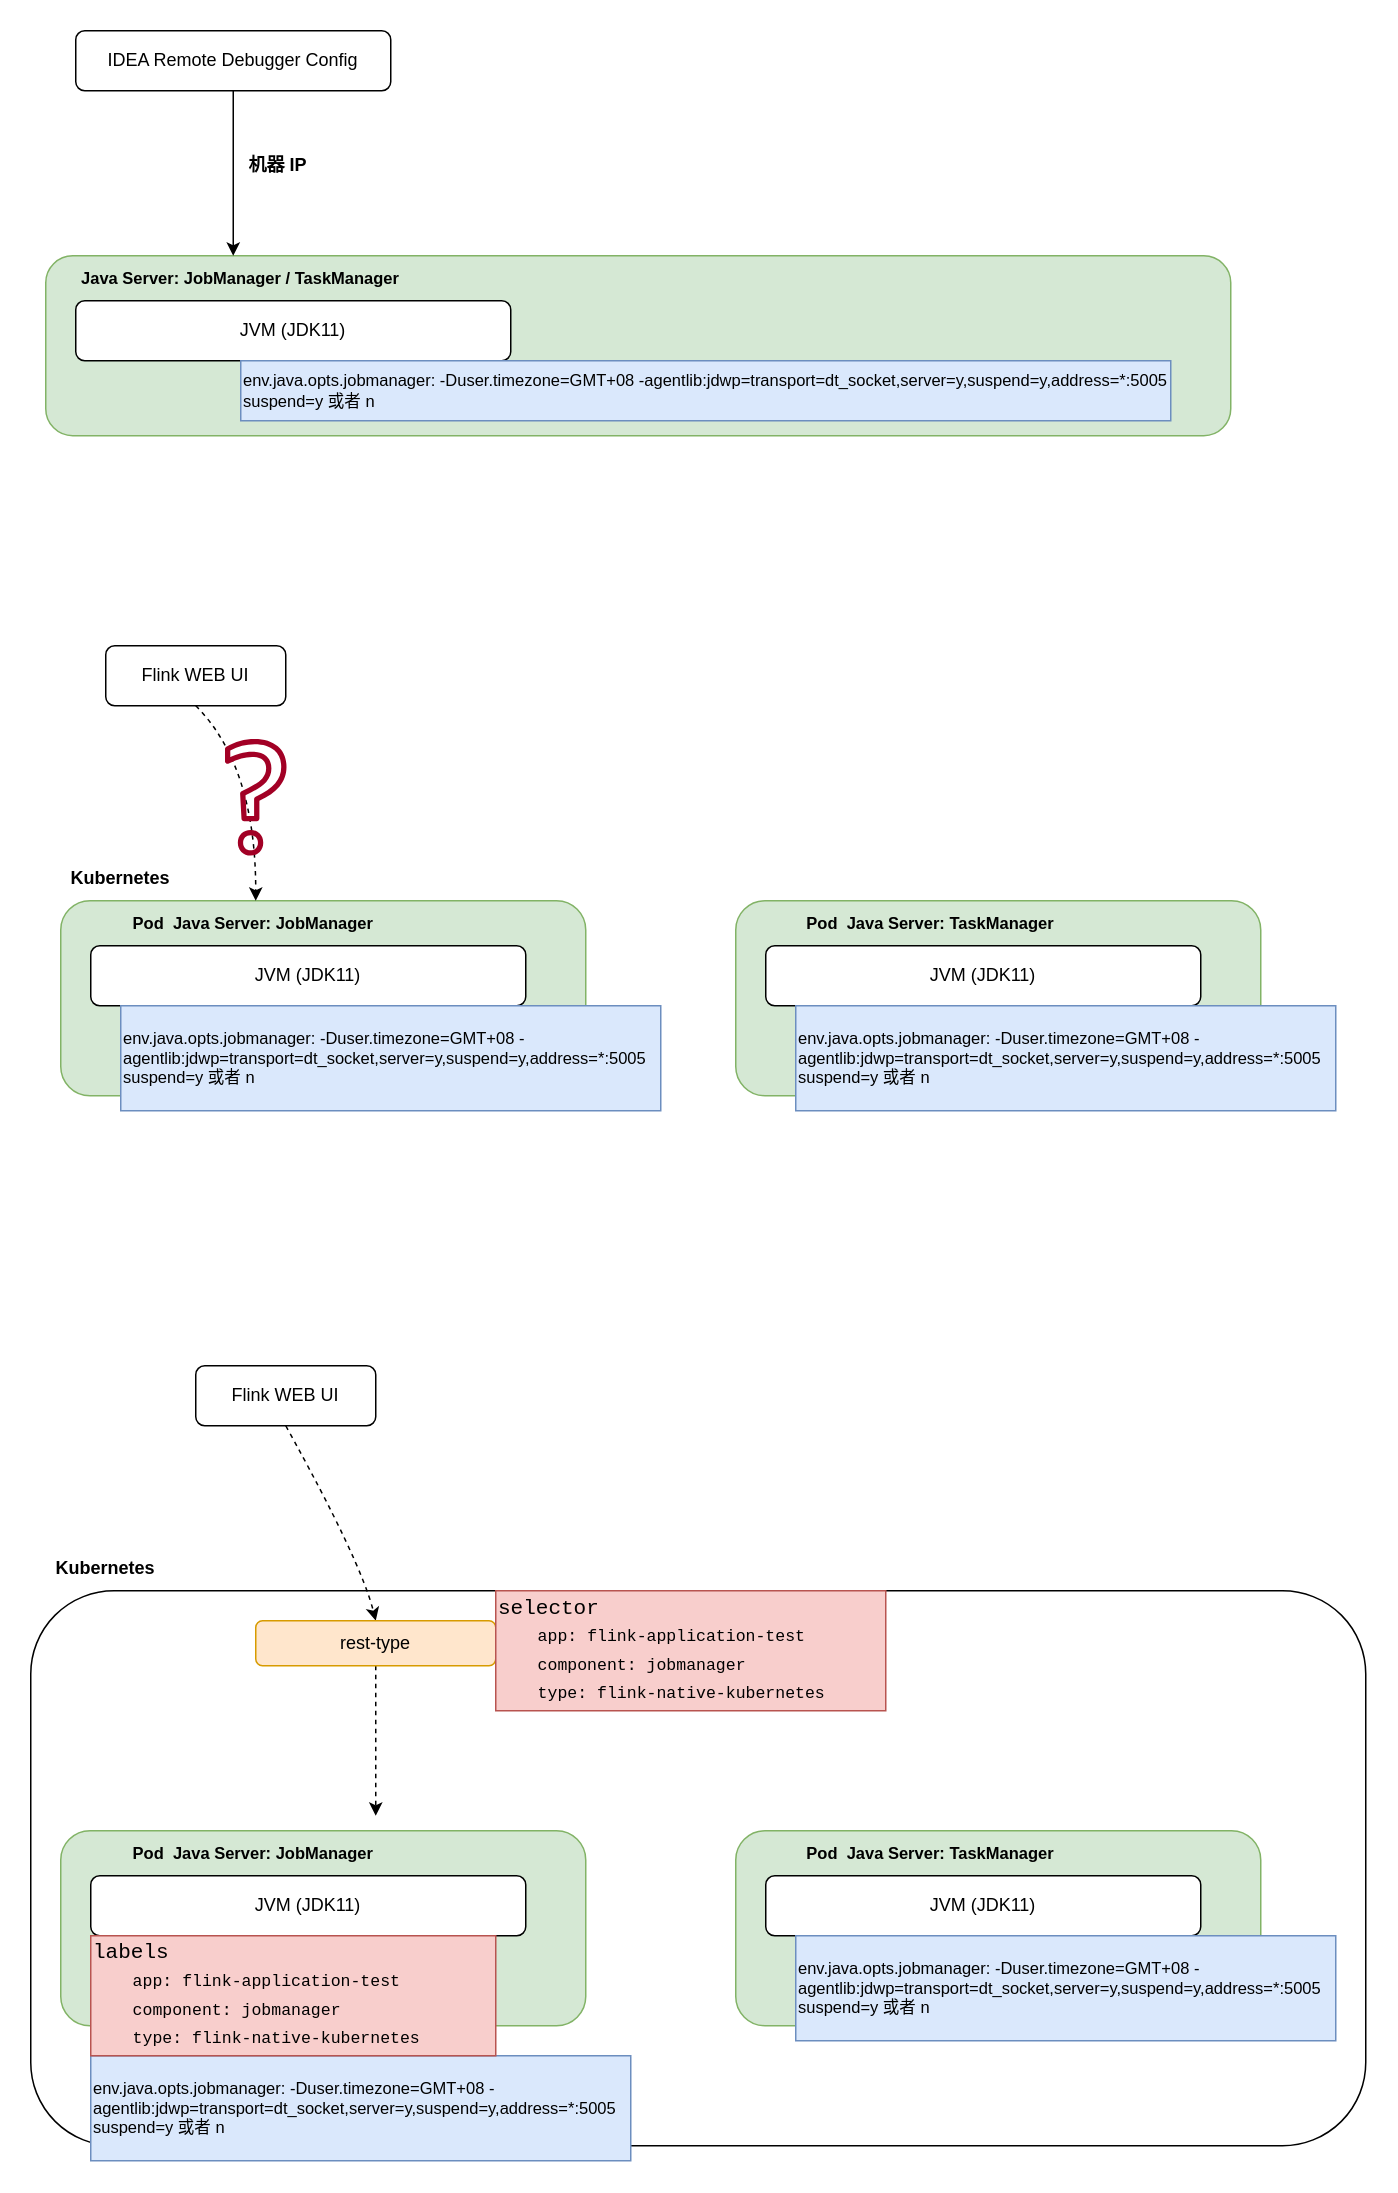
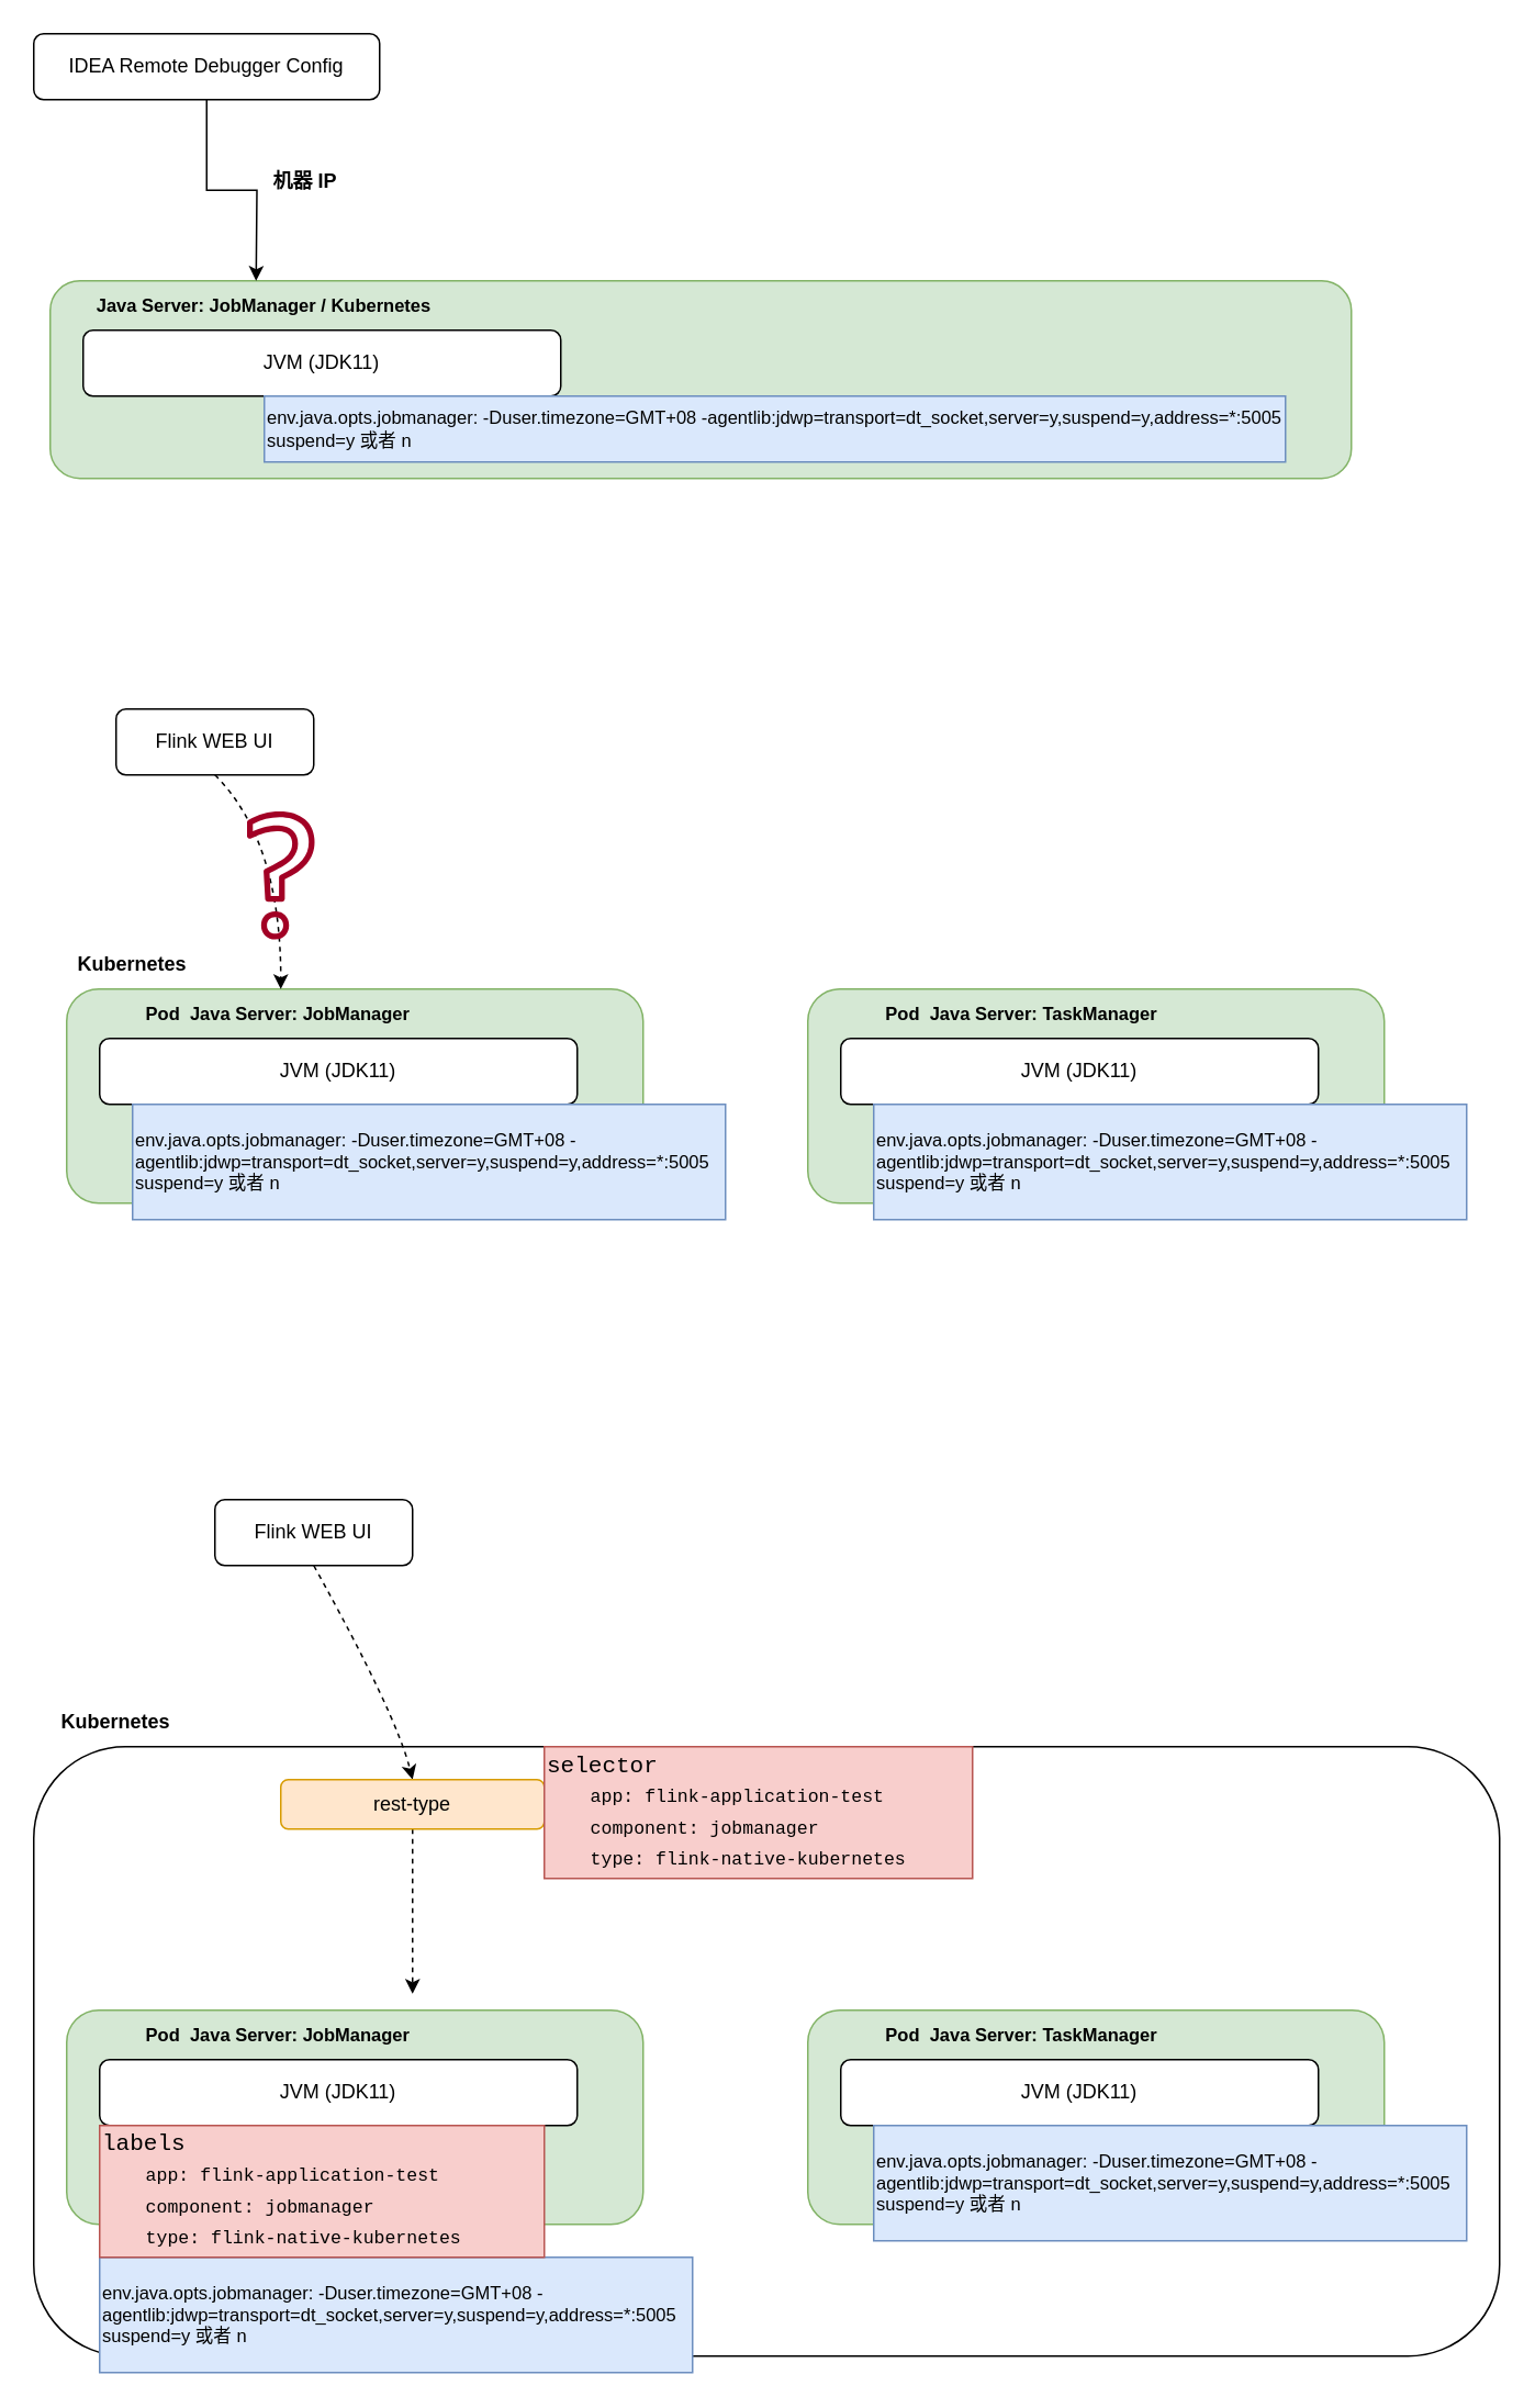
- <mxCell id="5" value="IDEA Remote Debugger Config" style="rounded=1;whiteSpace=wrap;html=1;" vertex="1" parent="1"><mxGeometry x="50" y="20" width="210" height="40" as="geometry" /></mxCell>
+ <mxCell id="5" value="IDEA Remote Debugger Config" style="rounded=1;whiteSpace=wrap;html=1;" vertex="1" parent="1"><mxGeometry x="20" y="20" width="210" height="40" as="geometry" /></mxCell>
- <mxCell id="7" value="Java Server: JobManager / TaskManager" style="text;html=1;align=center;verticalAlign=middle;whiteSpace=wrap;rounded=0;fontSize=11;fontStyle=1" vertex="1" parent="1"><mxGeometry x="50" y="170" width="220" height="30" as="geometry" /></mxCell>
+ <mxCell id="7" value="Java Server: JobManager / Kubernetes" style="text;html=1;align=center;verticalAlign=middle;whiteSpace=wrap;rounded=0;fontSize=11;fontStyle=1" vertex="1" parent="1"><mxGeometry x="50" y="170" width="220" height="30" as="geometry" /></mxCell>
